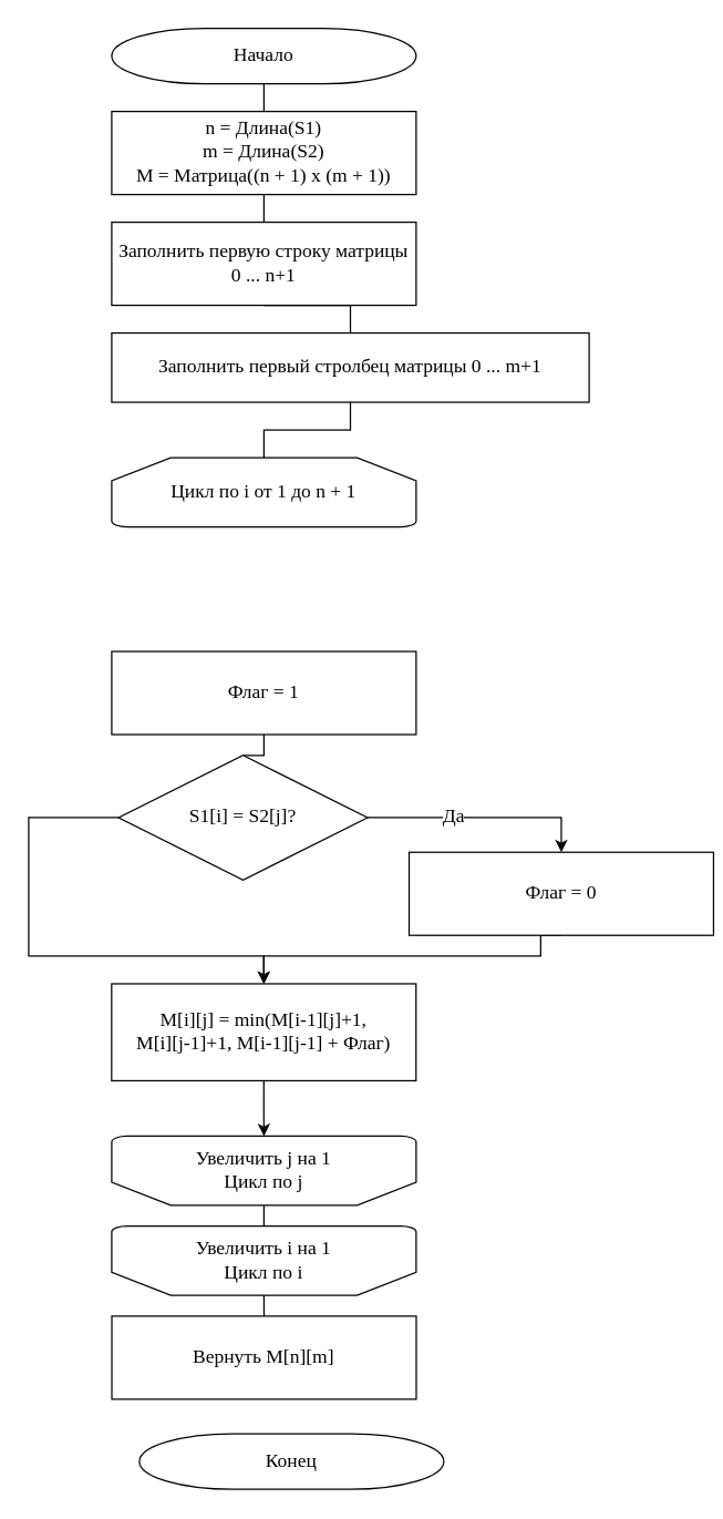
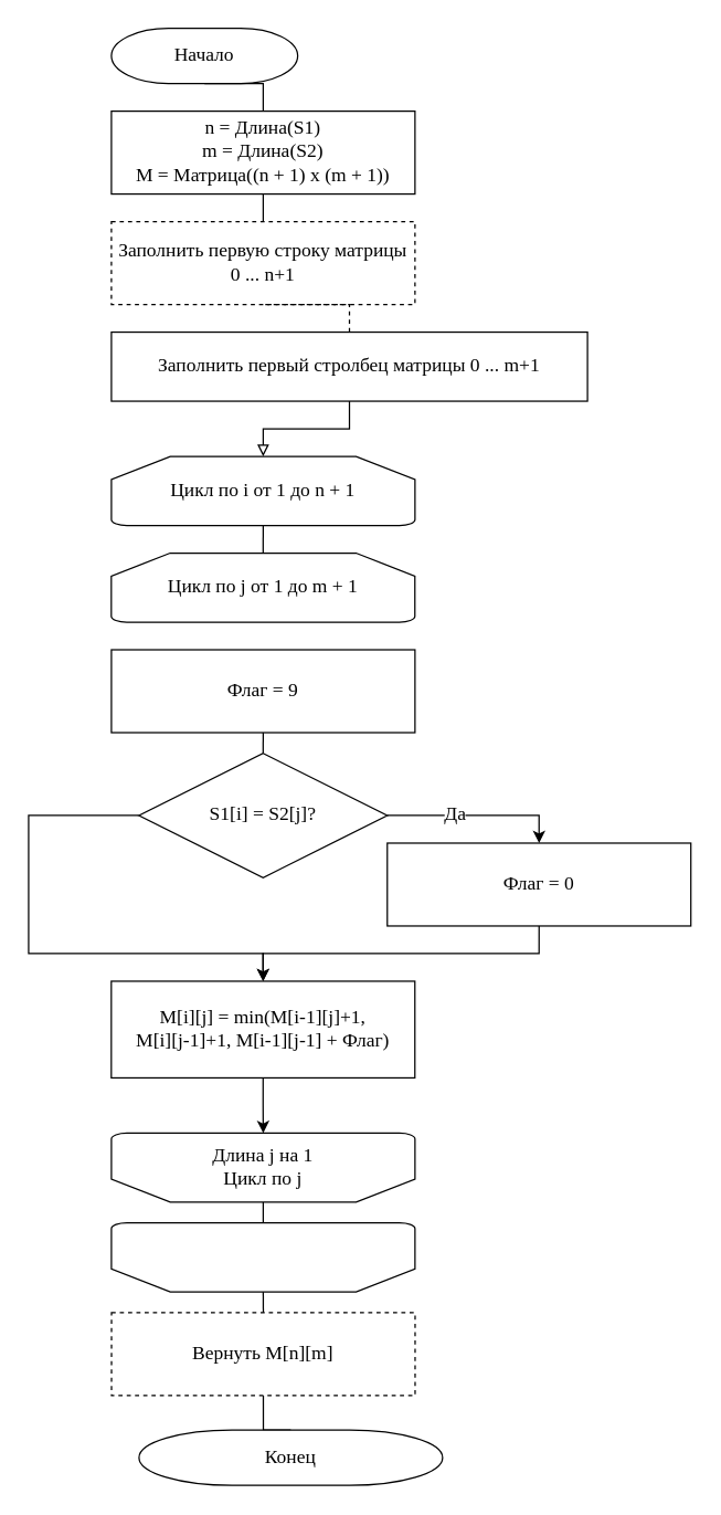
- <mxCell id="2" value="Начало" style="strokeWidth=1;html=1;shape=mxgraph.flowchart.terminator;whiteSpace=wrap;fontSize=14;fontFamily=Times New Roman;" parent="1" vertex="1"><mxGeometry x="80" y="20" width="220" height="40" as="geometry" /></mxCell>
+ <mxCell id="2" value="Начало" style="strokeWidth=1;html=1;shape=mxgraph.flowchart.terminator;whiteSpace=wrap;fontSize=14;fontFamily=Times New Roman;" parent="1" vertex="1"><mxGeometry x="80" y="20" width="135" height="40" as="geometry" /></mxCell>
- <mxCell id="6" value="Заполнить первую строку матрицы 0 ... n+1" style="rounded=0;whiteSpace=wrap;html=1;strokeWidth=1;fontFamily=Times New Roman;fontSize=14;" parent="1" vertex="1"><mxGeometry x="80" y="160" width="220" height="60" as="geometry" /></mxCell>
+ <mxCell id="6" value="Заполнить первую строку матрицы 0 ... n+1" style="rounded=0;whiteSpace=wrap;html=1;strokeWidth=1;fontFamily=Times New Roman;fontSize=14;dashed=1;" parent="1" vertex="1"><mxGeometry x="80" y="160" width="220" height="60" as="geometry" /></mxCell>
- <mxCell id="7" style="edgeStyle=orthogonalEdgeStyle;rounded=0;orthogonalLoop=1;jettySize=auto;html=1;exitX=0.5;exitY=0;exitDx=0;exitDy=0;endArrow=none;endFill=0;" parent="1" source="9" target="6" edge="1"><mxGeometry relative="1" as="geometry" /></mxCell>
+ <mxCell id="7" style="edgeStyle=orthogonalEdgeStyle;rounded=0;orthogonalLoop=1;jettySize=auto;html=1;exitX=0.5;exitY=0;exitDx=0;exitDy=0;endArrow=none;endFill=0;dashed=1;" parent="1" source="9" target="6" edge="1"><mxGeometry relative="1" as="geometry" /></mxCell>
- <mxCell id="8" style="edgeStyle=orthogonalEdgeStyle;rounded=0;orthogonalLoop=1;jettySize=auto;html=1;exitX=0.5;exitY=1;exitDx=0;exitDy=0;entryX=0.5;entryY=0;entryDx=0;entryDy=0;entryPerimeter=0;endArrow=none;endFill=0;" parent="1" source="9" target="11" edge="1"><mxGeometry relative="1" as="geometry" /></mxCell>
+ <mxCell id="8" style="edgeStyle=orthogonalEdgeStyle;rounded=0;orthogonalLoop=1;jettySize=auto;html=1;exitX=0.5;exitY=1;exitDx=0;exitDy=0;entryX=0.5;entryY=0;entryDx=0;entryDy=0;entryPerimeter=0;endArrow=block;endFill=0;" parent="1" source="9" target="11" edge="1"><mxGeometry relative="1" as="geometry" /></mxCell>
+ <mxCell id="10" style="edgeStyle=orthogonalEdgeStyle;rounded=0;orthogonalLoop=1;jettySize=auto;html=1;exitX=0.5;exitY=1;exitDx=0;exitDy=0;exitPerimeter=0;entryX=0.5;entryY=0;entryDx=0;entryDy=0;entryPerimeter=0;endArrow=none;endFill=0;fontFamily=Times New Roman;fontSize=14;" parent="1" source="11" target="12" edge="1"><mxGeometry relative="1" as="geometry" /></mxCell>
+ <mxCell id="12" value="Цикл по j от 1 до m + 1" style="strokeWidth=1;html=1;shape=mxgraph.flowchart.loop_limit;whiteSpace=wrap;fontSize=14;fontFamily=Times New Roman;" parent="1" vertex="1"><mxGeometry x="79.92" y="400" width="220" height="50" as="geometry" /></mxCell>
- <mxCell id="13" value="Флаг = 1" style="rounded=0;whiteSpace=wrap;html=1;strokeWidth=1;fontFamily=Times New Roman;fontSize=14;" parent="1" vertex="1"><mxGeometry x="80" y="470" width="220" height="60" as="geometry" /></mxCell>
+ <mxCell id="13" value="Флаг = 9" style="rounded=0;whiteSpace=wrap;html=1;strokeWidth=1;fontFamily=Times New Roman;fontSize=14;" parent="1" vertex="1"><mxGeometry x="80" y="470" width="220" height="60" as="geometry" /></mxCell>
- <mxCell id="17" value="S1[i] = S2[j]?" style="strokeWidth=1;html=1;shape=mxgraph.flowchart.decision;whiteSpace=wrap;fontFamily=Times New Roman;fontSize=14;" parent="1" vertex="1"><mxGeometry x="84.92" y="545" width="180" height="90" as="geometry" /></mxCell>
+ <mxCell id="17" value="S1[i] = S2[j]?" style="strokeWidth=1;html=1;shape=mxgraph.flowchart.decision;whiteSpace=wrap;fontFamily=Times New Roman;fontSize=14;" parent="1" vertex="1"><mxGeometry x="99.92" y="545" width="180" height="90" as="geometry" /></mxCell>
- <mxCell id="19" value="Флаг = 0" style="rounded=0;whiteSpace=wrap;html=1;strokeWidth=1;fontFamily=Times New Roman;fontSize=14;" parent="1" vertex="1"><mxGeometry x="294.92" y="615" width="220" height="60" as="geometry" /></mxCell>
+ <mxCell id="19" value="Флаг = 0" style="rounded=0;whiteSpace=wrap;html=1;strokeWidth=1;fontFamily=Times New Roman;fontSize=14;" parent="1" vertex="1"><mxGeometry x="279.92" y="610" width="220" height="60" as="geometry" /></mxCell>
- <mxCell id="23" value="Увеличить j на 1&lt;br&gt;Цикл по j" style="text;html=1;strokeColor=none;fillColor=none;align=center;verticalAlign=middle;whiteSpace=wrap;rounded=0;fontFamily=Times New Roman;fontSize=14;" parent="1" vertex="1"><mxGeometry x="130" y="835" width="120" height="20" as="geometry" /></mxCell>
+ <mxCell id="23" value="Длина j на 1&lt;br&gt;Цикл по j" style="text;html=1;strokeColor=none;fillColor=none;align=center;verticalAlign=middle;whiteSpace=wrap;rounded=0;fontFamily=Times New Roman;fontSize=14;" parent="1" vertex="1"><mxGeometry x="130" y="835" width="120" height="20" as="geometry" /></mxCell>
- <mxCell id="24" value="Увеличить i на 1&lt;br&gt;Цикл по i" style="text;html=1;strokeColor=none;fillColor=none;align=center;verticalAlign=middle;whiteSpace=wrap;rounded=0;fontFamily=Times New Roman;fontSize=14;" parent="1" vertex="1"><mxGeometry x="130.08" y="900" width="120" height="20" as="geometry" /></mxCell>
- <mxCell id="28" value="Вернуть M[n][m]" style="rounded=0;whiteSpace=wrap;html=1;strokeWidth=1;fontFamily=Times New Roman;fontSize=14;" parent="1" vertex="1"><mxGeometry x="80.08" y="950" width="220" height="60" as="geometry" /></mxCell>
+ <mxCell id="28" value="Вернуть M[n][m]" style="rounded=0;whiteSpace=wrap;html=1;strokeWidth=1;fontFamily=Times New Roman;fontSize=14;dashed=1;" parent="1" vertex="1"><mxGeometry x="80.08" y="950" width="220" height="60" as="geometry" /></mxCell>
+ <mxCell id="25" style="edgeStyle=orthogonalEdgeStyle;rounded=0;orthogonalLoop=1;jettySize=auto;html=1;exitX=0.5;exitY=0;exitDx=0;exitDy=0;exitPerimeter=0;entryX=0.5;entryY=1;entryDx=0;entryDy=0;endArrow=none;endFill=0;fontFamily=Times New Roman;fontSize=14;" parent="1" source="26" target="28" edge="1"><mxGeometry relative="1" as="geometry" /></mxCell>
